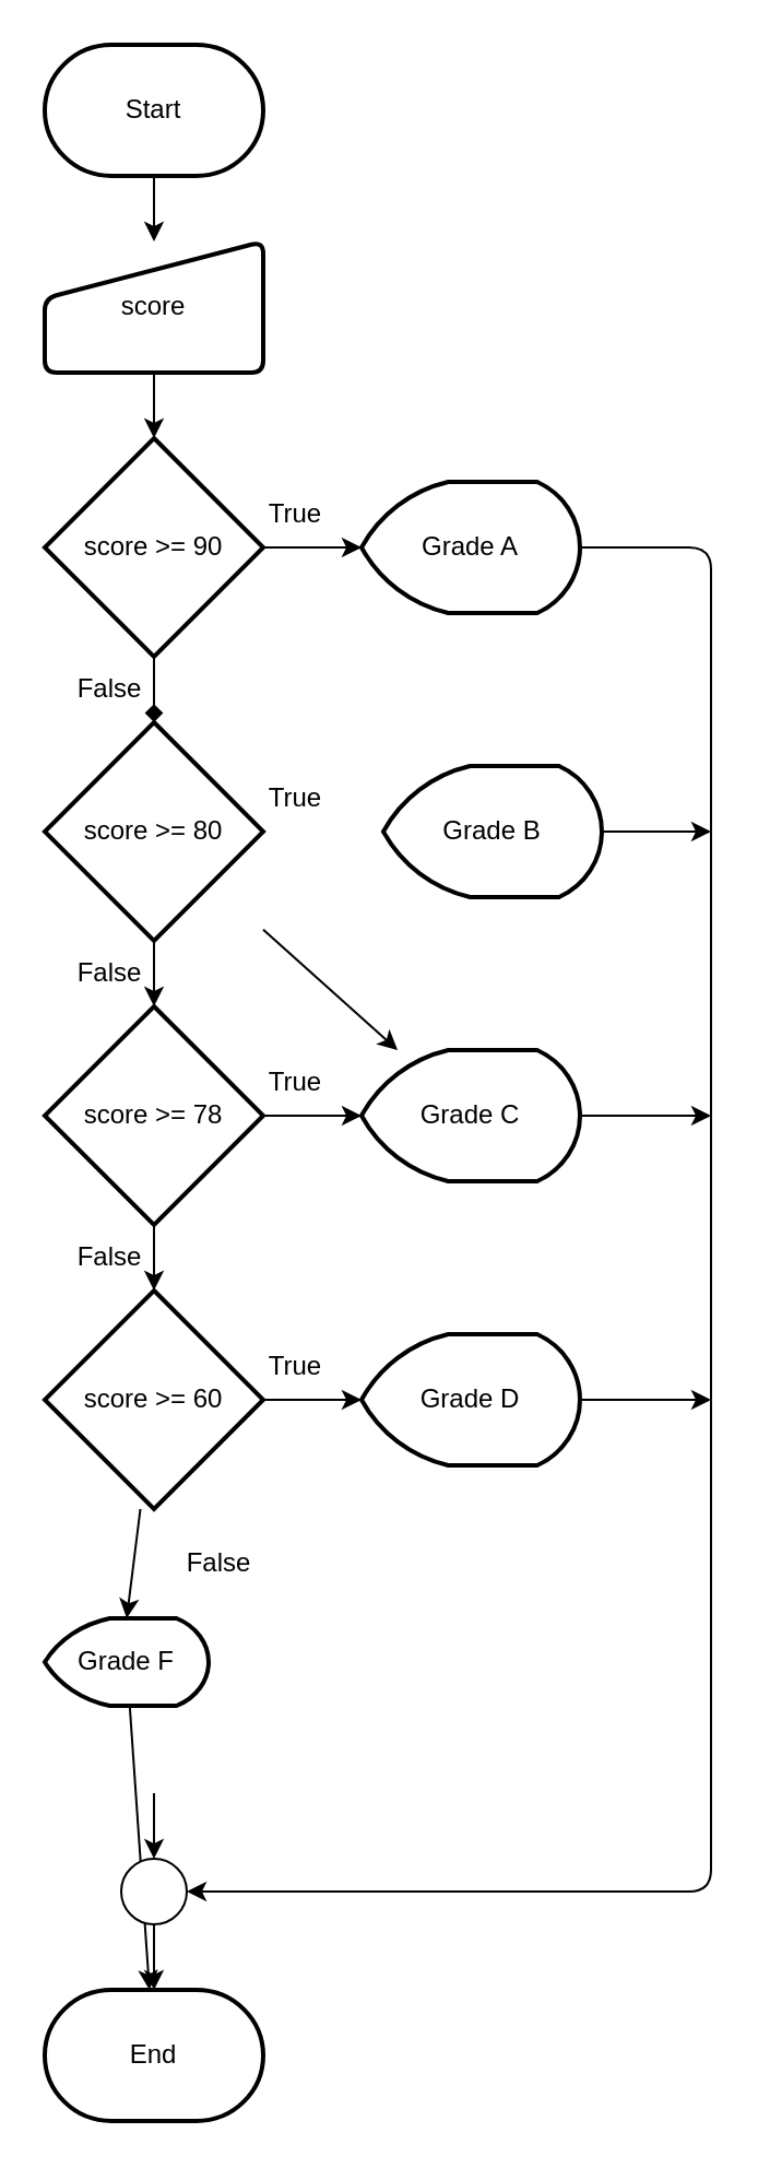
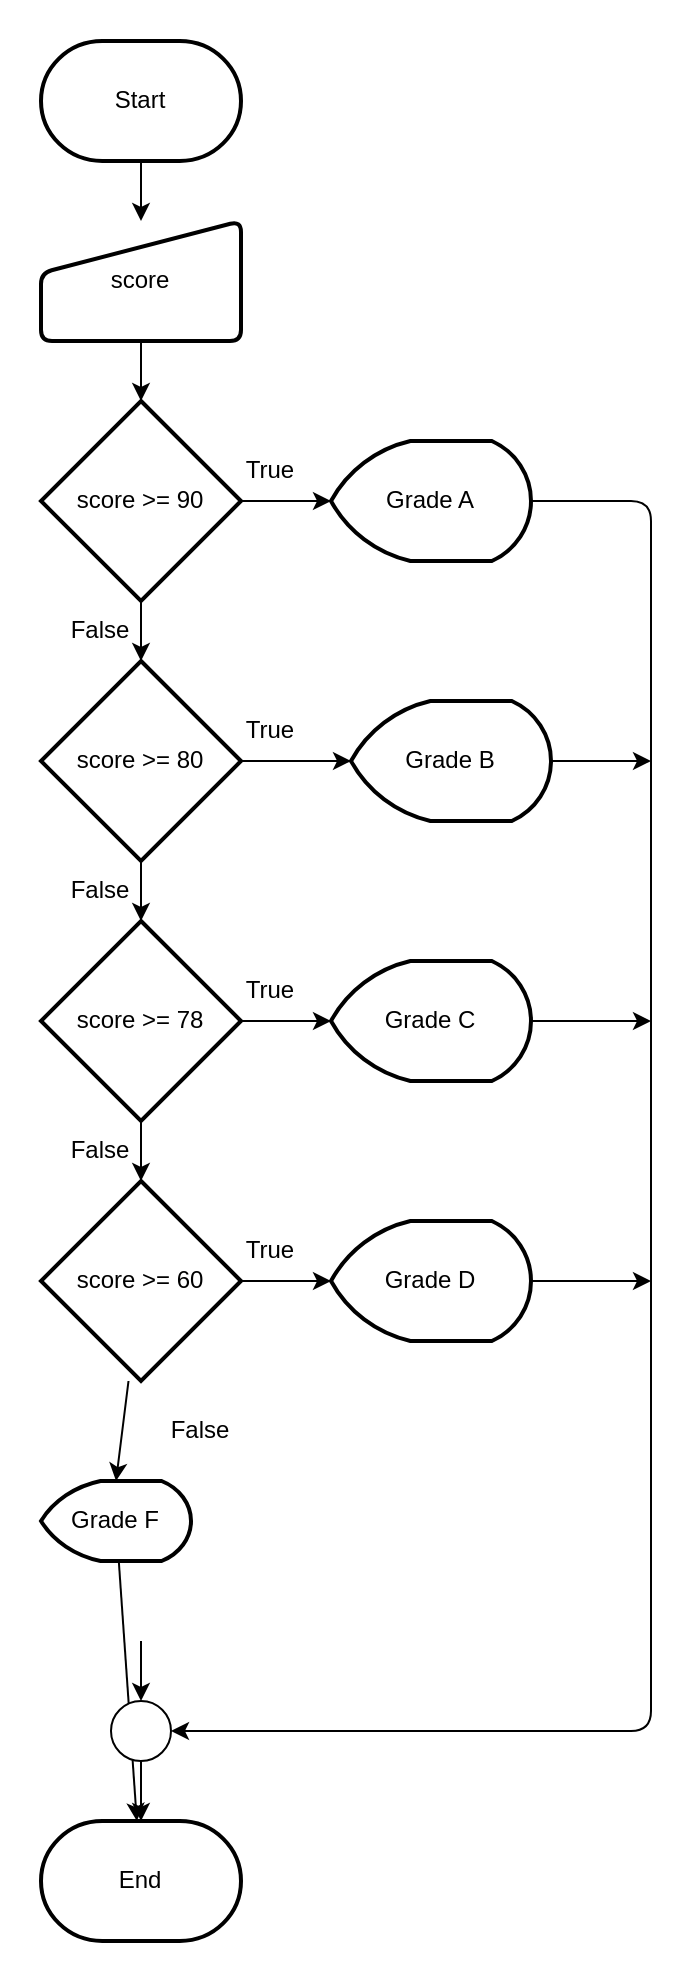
- <mxCell id="6" style="edgeStyle=none;html=1;entryX=0.5;entryY=0;entryDx=0;entryDy=0;entryPerimeter=0;labelBackgroundColor=none;endArrow=diamond;" parent="1" source="8" target="11" edge="1"><mxGeometry relative="1" as="geometry" /></mxCell>
+ <mxCell id="6" style="edgeStyle=none;html=1;entryX=0.5;entryY=0;entryDx=0;entryDy=0;entryPerimeter=0;labelBackgroundColor=none;" parent="1" source="8" target="11" edge="1"><mxGeometry relative="1" as="geometry" /></mxCell>
- <mxCell id="10" style="edgeStyle=none;html=1;labelBackgroundColor=none;" parent="1" source="11" target="23" edge="1"><mxGeometry relative="1" as="geometry" /></mxCell>
+ <mxCell id="10" style="edgeStyle=none;html=1;entryX=0;entryY=0.5;entryDx=0;entryDy=0;entryPerimeter=0;labelBackgroundColor=none;" parent="1" source="11" target="21" edge="1"><mxGeometry relative="1" as="geometry" /></mxCell>
